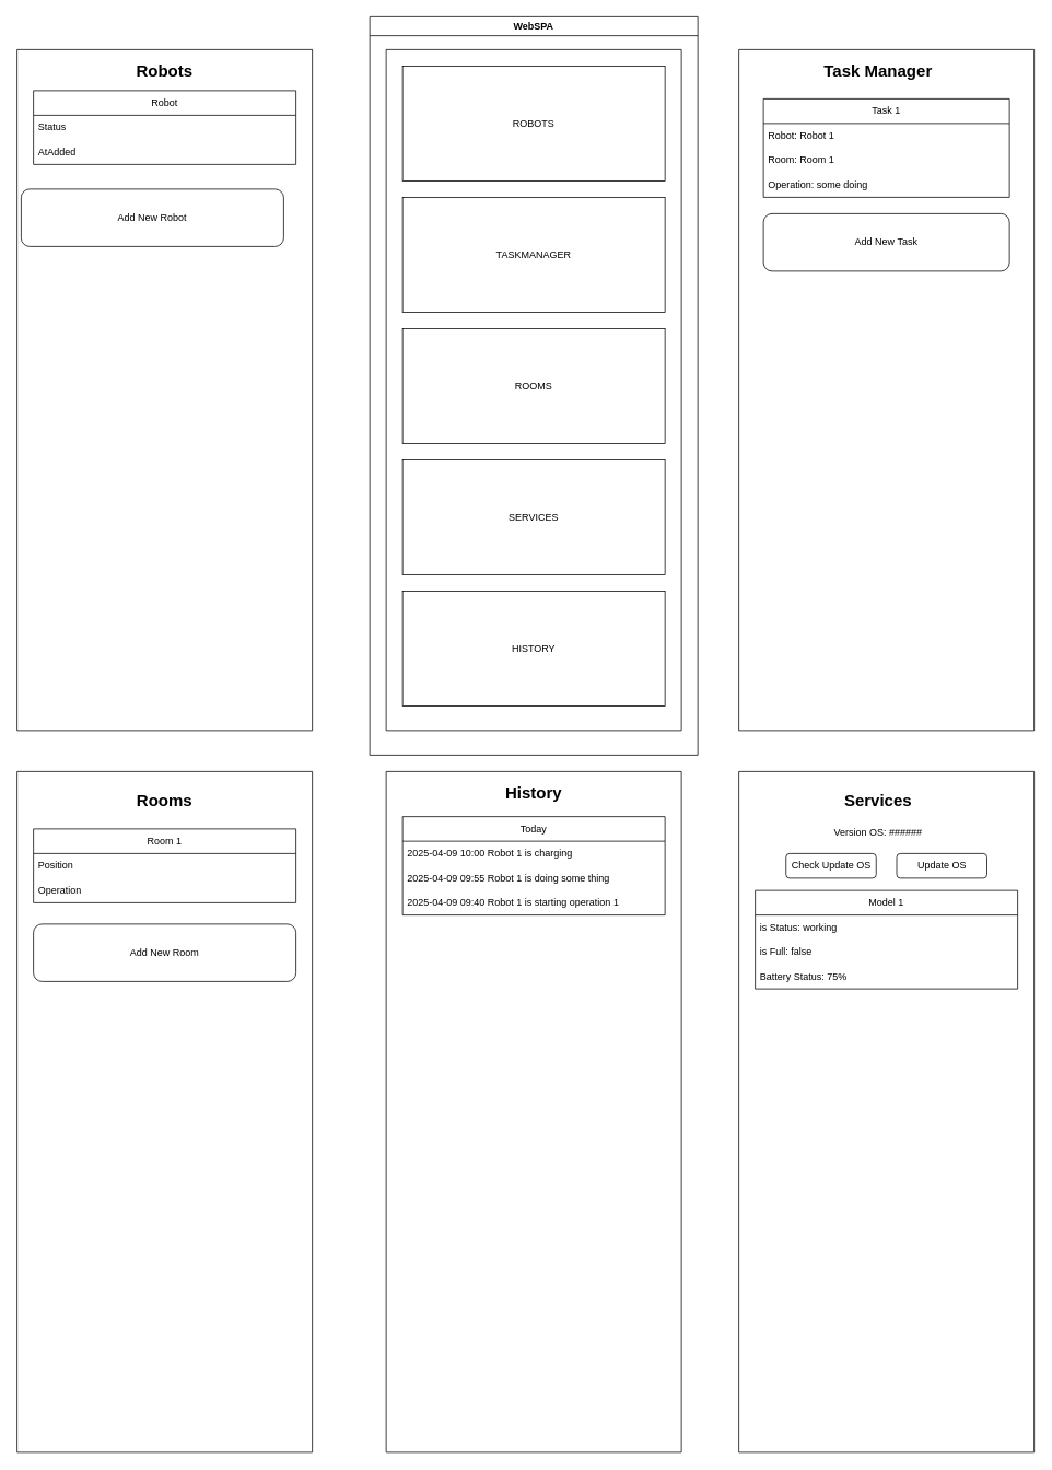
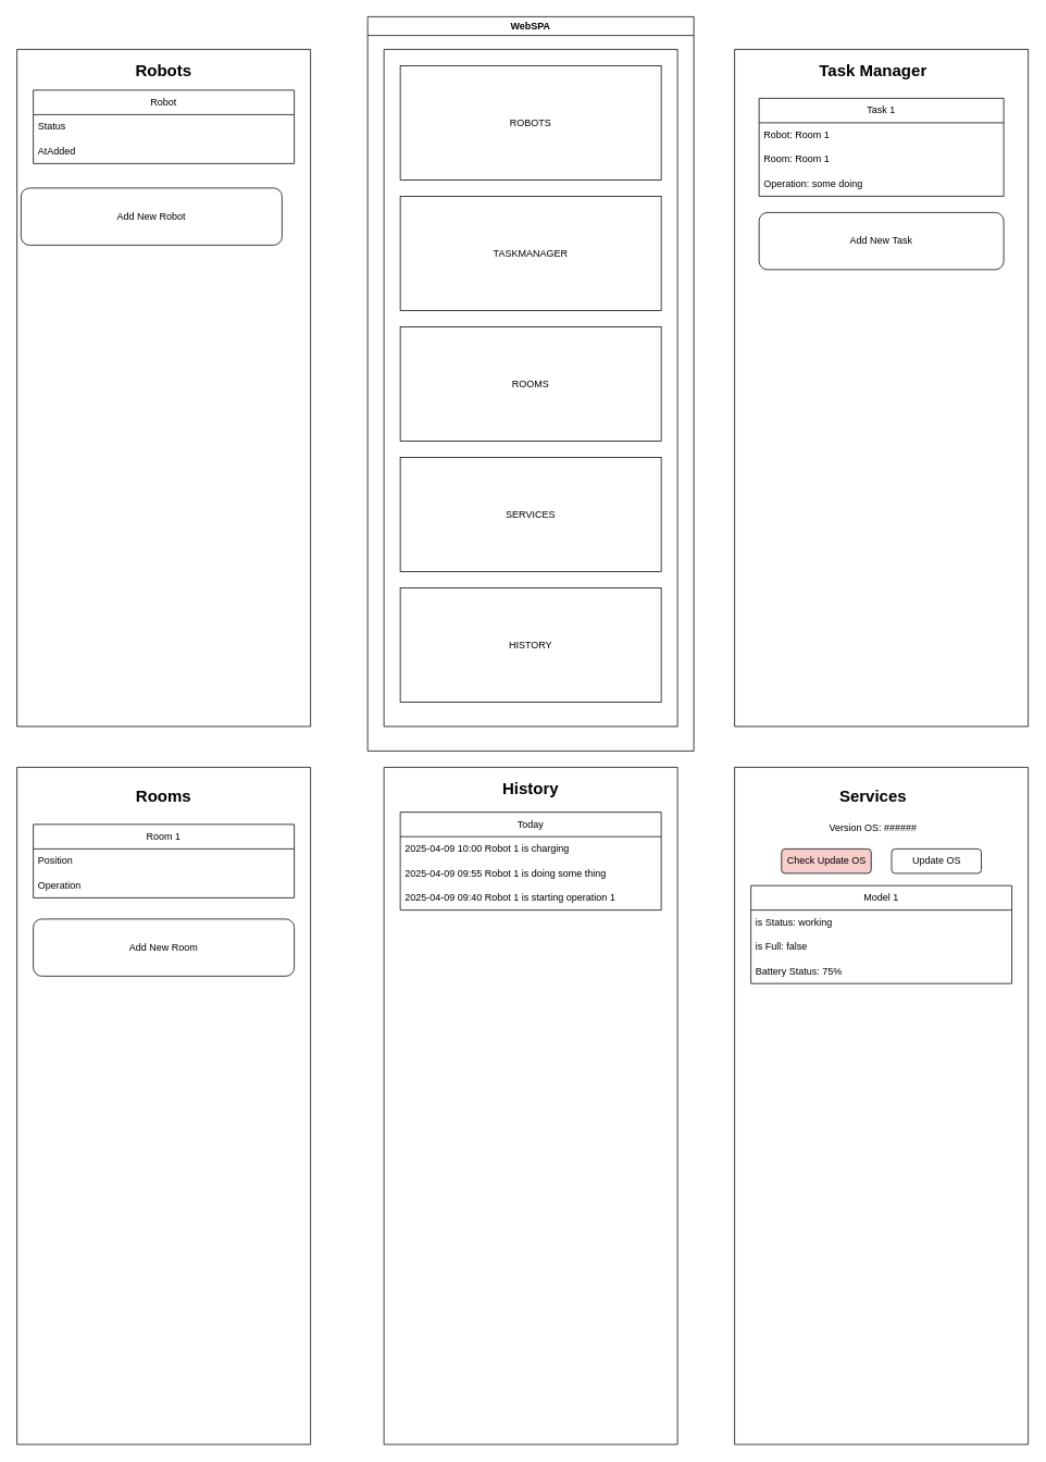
- <mxCell id="30" value="Robot: Robot 1" style="text;strokeColor=none;fillColor=none;align=left;verticalAlign=middle;spacingLeft=4;spacingRight=4;overflow=hidden;points=[[0,0.5],[1,0.5]];portConstraint=eastwest;rotatable=0;whiteSpace=wrap;html=1;" vertex="1" parent="29"><mxGeometry y="30" width="300" height="30" as="geometry" /></mxCell>
+ <mxCell id="30" value="Robot: Room 1" style="text;strokeColor=none;fillColor=none;align=left;verticalAlign=middle;spacingLeft=4;spacingRight=4;overflow=hidden;points=[[0,0.5],[1,0.5]];portConstraint=eastwest;rotatable=0;whiteSpace=wrap;html=1;" vertex="1" parent="29"><mxGeometry y="30" width="300" height="30" as="geometry" /></mxCell>
- <mxCell id="37" value="Check Update OS" style="rounded=1;whiteSpace=wrap;html=1;" vertex="1" parent="34"><mxGeometry x="57.5" y="100" width="110" height="30" as="geometry" /></mxCell>
+ <mxCell id="37" value="Check Update OS" style="rounded=1;whiteSpace=wrap;html=1;fillColor=#f8cecc;" vertex="1" parent="34"><mxGeometry x="57.5" y="100" width="110" height="30" as="geometry" /></mxCell>
